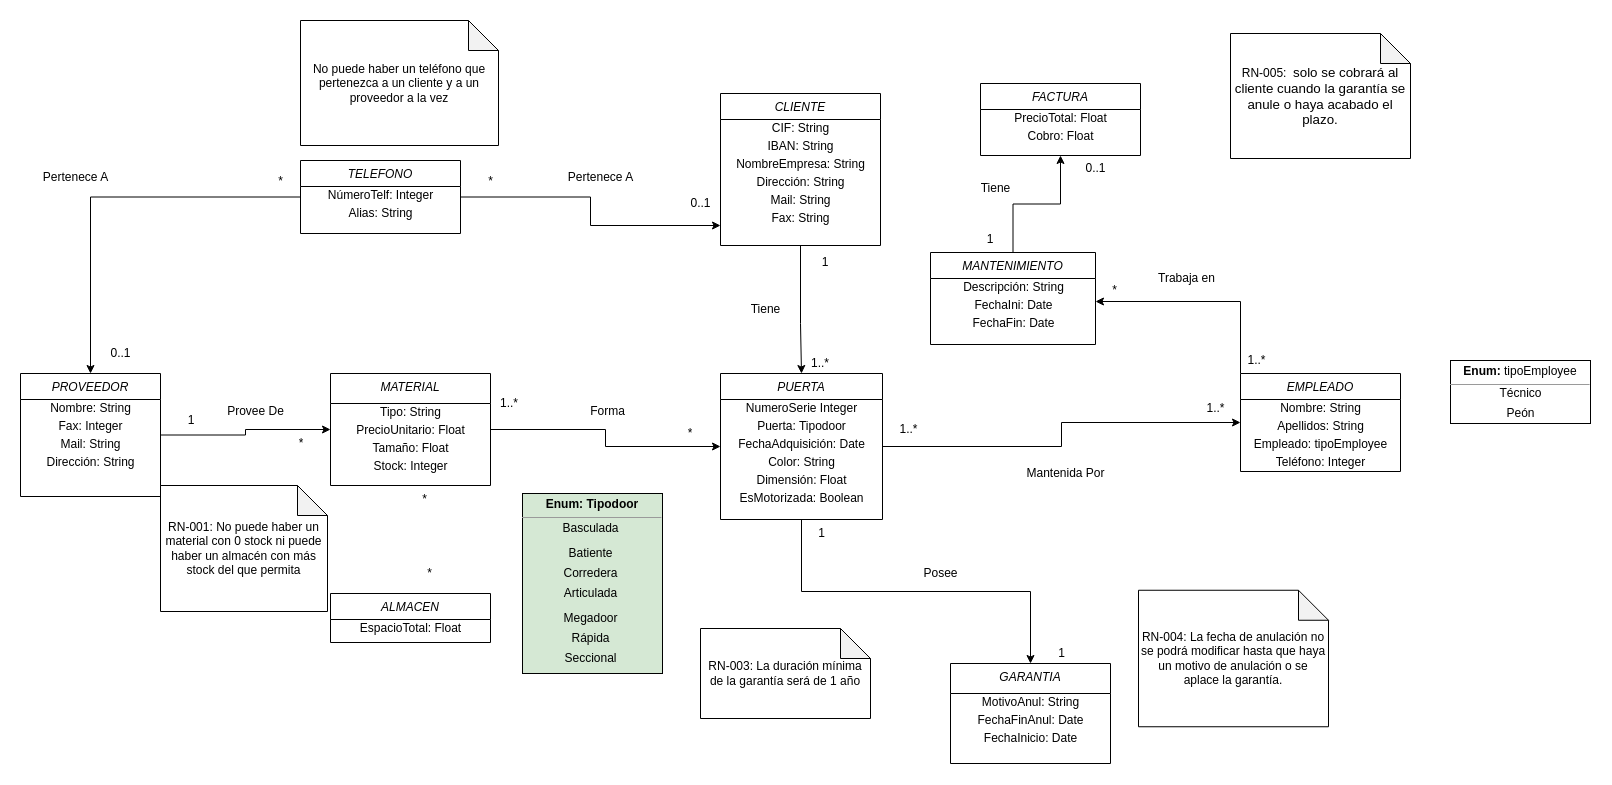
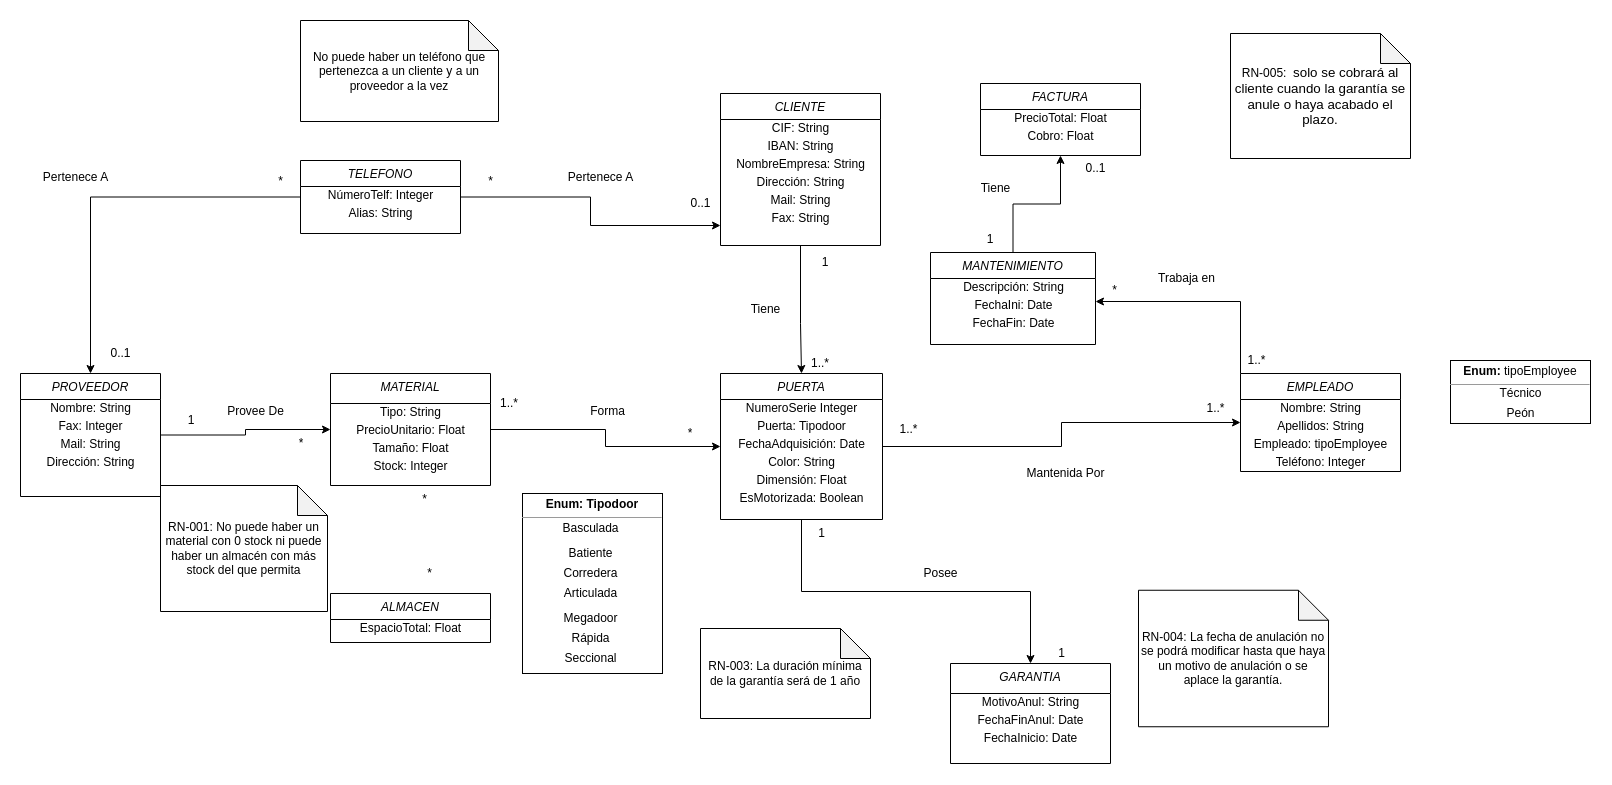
- <mxCell id="94" value="No puede haber un teléfono que pertenezca a un cliente y a un proveedor a la vez" style="shape=note;whiteSpace=wrap;html=1;backgroundOutline=1;darkOpacity=0.05;" parent="1" vertex="1"><mxGeometry x="300" y="20" width="198" height="125" as="geometry" /></mxCell>
+ <mxCell id="94" value="No puede haber un teléfono que pertenezca a un cliente y a un proveedor a la vez" style="shape=note;whiteSpace=wrap;html=1;backgroundOutline=1;darkOpacity=0.05;" parent="1" vertex="1"><mxGeometry x="300" y="20" width="198" height="101" as="geometry" /></mxCell>
- <mxCell id="86" value="&lt;p style=&quot;margin: 0px ; margin-top: 4px ; text-align: center&quot;&gt;&lt;b&gt;Enum: Tipodoor&lt;/b&gt;&lt;br&gt;&lt;/p&gt;&lt;hr size=&quot;1&quot;&gt;&lt;div style=&quot;height: 2px&quot;&gt;&lt;br&gt;&lt;/div&gt;&lt;div style=&quot;height: 2px&quot;&gt;&lt;br&gt;&lt;/div&gt;&lt;div style=&quot;height: 2px&quot;&gt;&lt;br&gt;&lt;/div&gt;&lt;div style=&quot;height: 2px&quot;&gt;&lt;br&gt;&lt;/div&gt;&lt;div style=&quot;height: 2px&quot;&gt;&lt;br&gt;&lt;/div&gt;&lt;div style=&quot;height: 2px&quot;&gt;&lt;br&gt;&lt;/div&gt;" style="verticalAlign=top;align=left;overflow=fill;fontSize=12;fontFamily=Helvetica;html=1;fillColor=#d5e8d4;" parent="1" vertex="1"><mxGeometry x="522" y="493" width="140" height="180" as="geometry" /></mxCell>
+ <mxCell id="86" value="&lt;p style=&quot;margin: 0px ; margin-top: 4px ; text-align: center&quot;&gt;&lt;b&gt;Enum: Tipodoor&lt;/b&gt;&lt;br&gt;&lt;/p&gt;&lt;hr size=&quot;1&quot;&gt;&lt;div style=&quot;height: 2px&quot;&gt;&lt;br&gt;&lt;/div&gt;&lt;div style=&quot;height: 2px&quot;&gt;&lt;br&gt;&lt;/div&gt;&lt;div style=&quot;height: 2px&quot;&gt;&lt;br&gt;&lt;/div&gt;&lt;div style=&quot;height: 2px&quot;&gt;&lt;br&gt;&lt;/div&gt;&lt;div style=&quot;height: 2px&quot;&gt;&lt;br&gt;&lt;/div&gt;&lt;div style=&quot;height: 2px&quot;&gt;&lt;br&gt;&lt;/div&gt;" style="verticalAlign=top;align=left;overflow=fill;fontSize=12;fontFamily=Helvetica;html=1;" parent="1" vertex="1"><mxGeometry x="522" y="493" width="140" height="180" as="geometry" /></mxCell>
